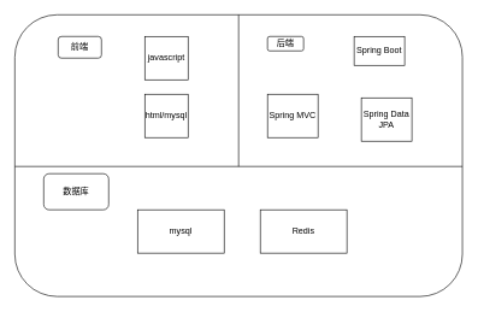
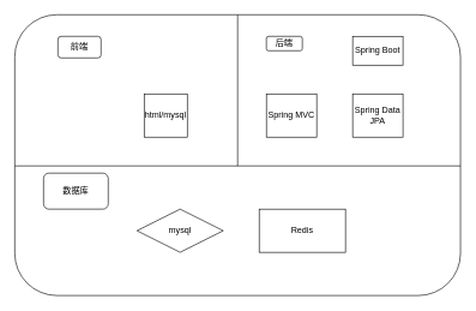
- <mxCell id="11" value="javascript" style="whiteSpace=wrap;html=1;aspect=fixed;" vertex="1" parent="1"><mxGeometry x="200" y="50" width="60" height="60" as="geometry" /></mxCell>
- <mxCell id="6" value="Spring Data JPA" style="rounded=0;whiteSpace=wrap;html=1;" vertex="1" parent="1"><mxGeometry x="500" y="135" width="70" height="60" as="geometry" /></mxCell>
+ <mxCell id="6" value="Spring Data JPA" style="rounded=0;whiteSpace=wrap;html=1;" vertex="1" parent="1"><mxGeometry x="490" y="130" width="70" height="60" as="geometry" /></mxCell>
- <mxCell id="12" value="mysql" style="rounded=0;whiteSpace=wrap;html=1;" vertex="1" parent="1"><mxGeometry x="190" y="290" width="120" height="60" as="geometry" /></mxCell>
+ <mxCell id="12" value="mysql" style="rhombus;whiteSpace=wrap;html=1;" vertex="1" parent="1"><mxGeometry x="190" y="290" width="120" height="60" as="geometry" /></mxCell>
